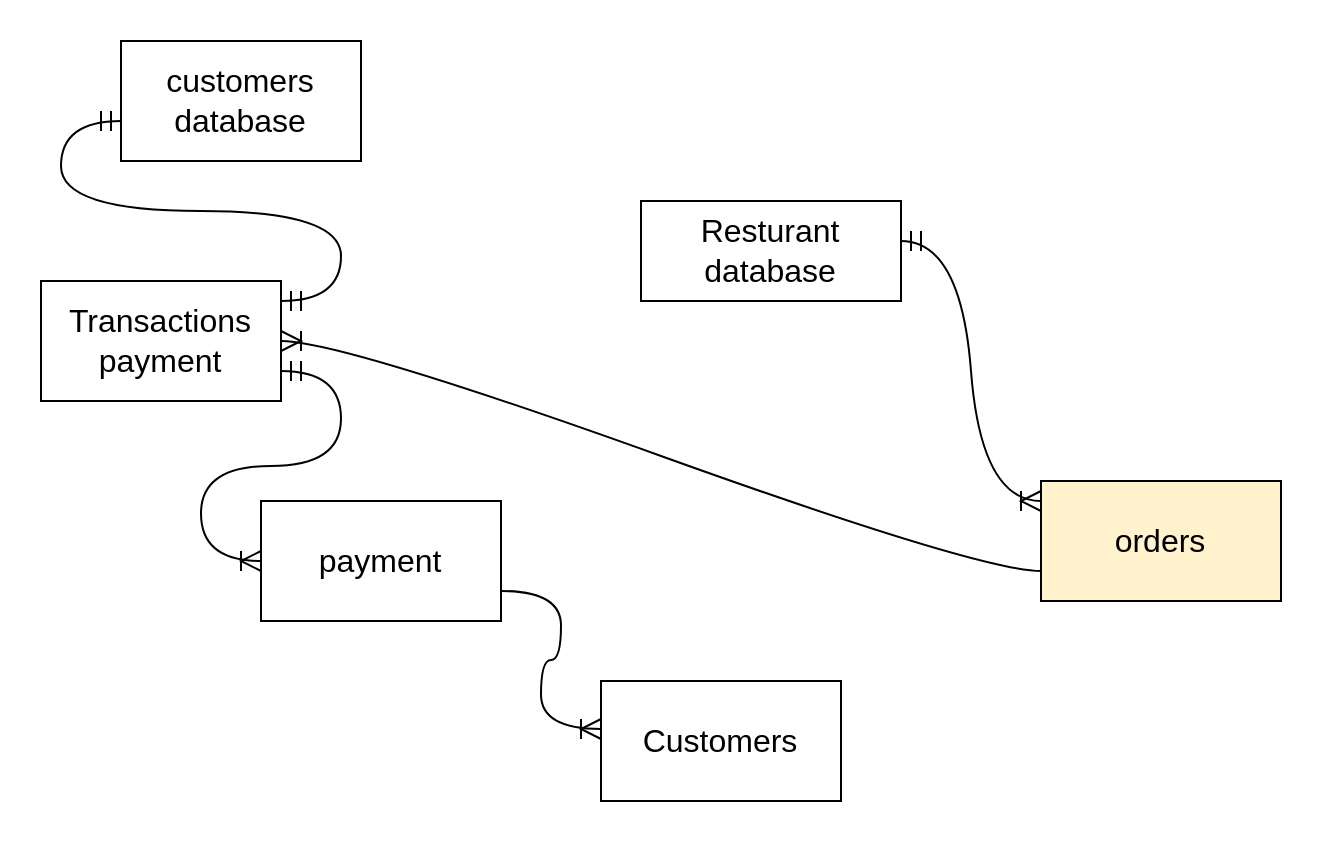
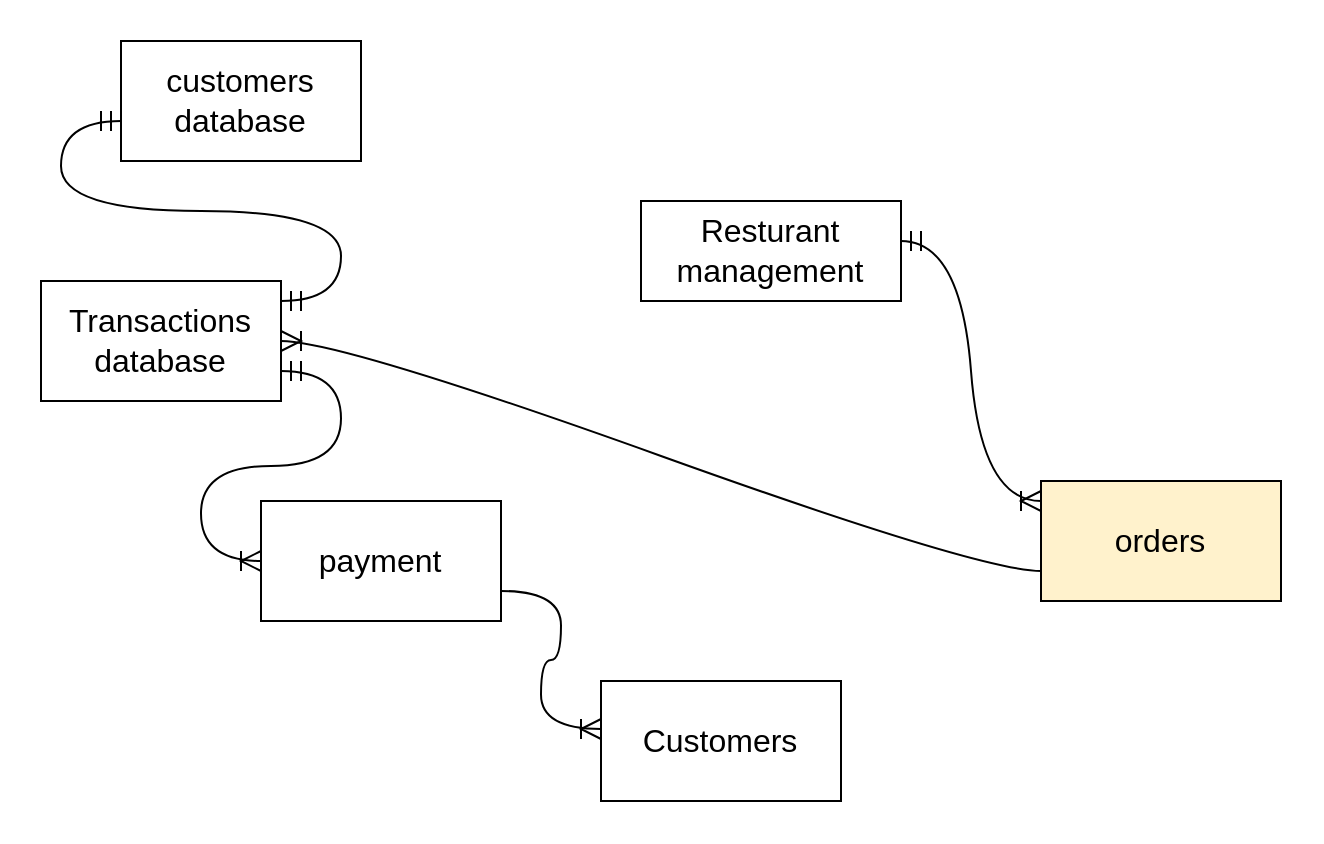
- <mxCell id="7" value="Resturant database" style="rounded=0;whiteSpace=wrap;html=1;fontSize=16;" parent="1" vertex="1"><mxGeometry x="320" y="100" width="130" height="50" as="geometry" /></mxCell>
+ <mxCell id="7" value="Resturant management" style="rounded=0;whiteSpace=wrap;html=1;fontSize=16;" parent="1" vertex="1"><mxGeometry x="320" y="100" width="130" height="50" as="geometry" /></mxCell>
- <mxCell id="2" value="Transactions payment" style="rounded=0;whiteSpace=wrap;html=1;fontSize=16;" parent="1" vertex="1"><mxGeometry x="20" y="140" width="120" height="60" as="geometry" /></mxCell>
+ <mxCell id="2" value="Transactions database" style="rounded=0;whiteSpace=wrap;html=1;fontSize=16;" parent="1" vertex="1"><mxGeometry x="20" y="140" width="120" height="60" as="geometry" /></mxCell>
